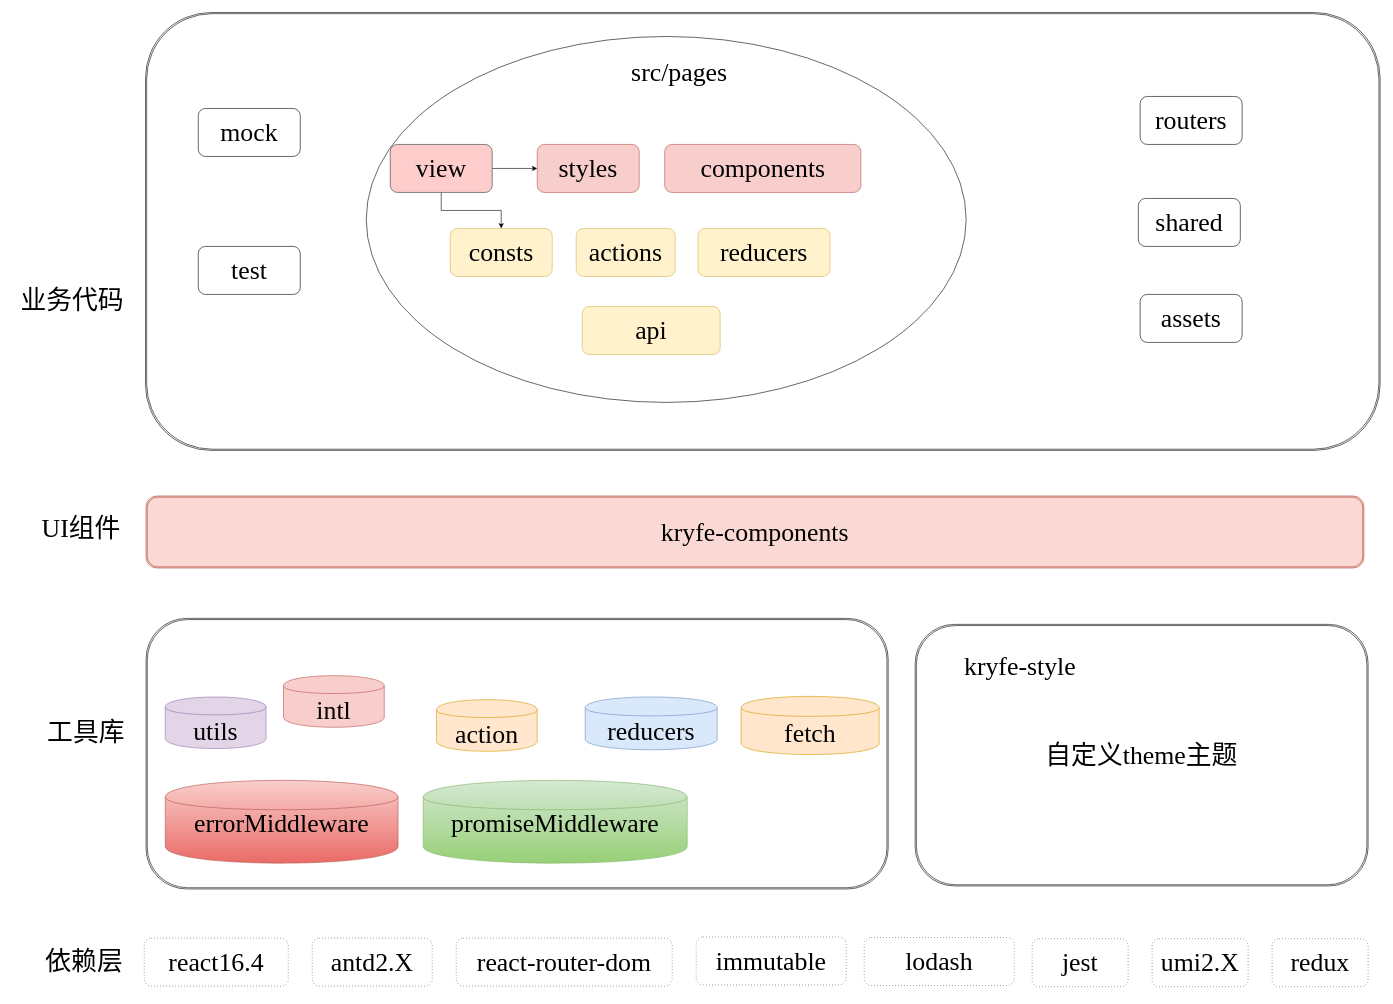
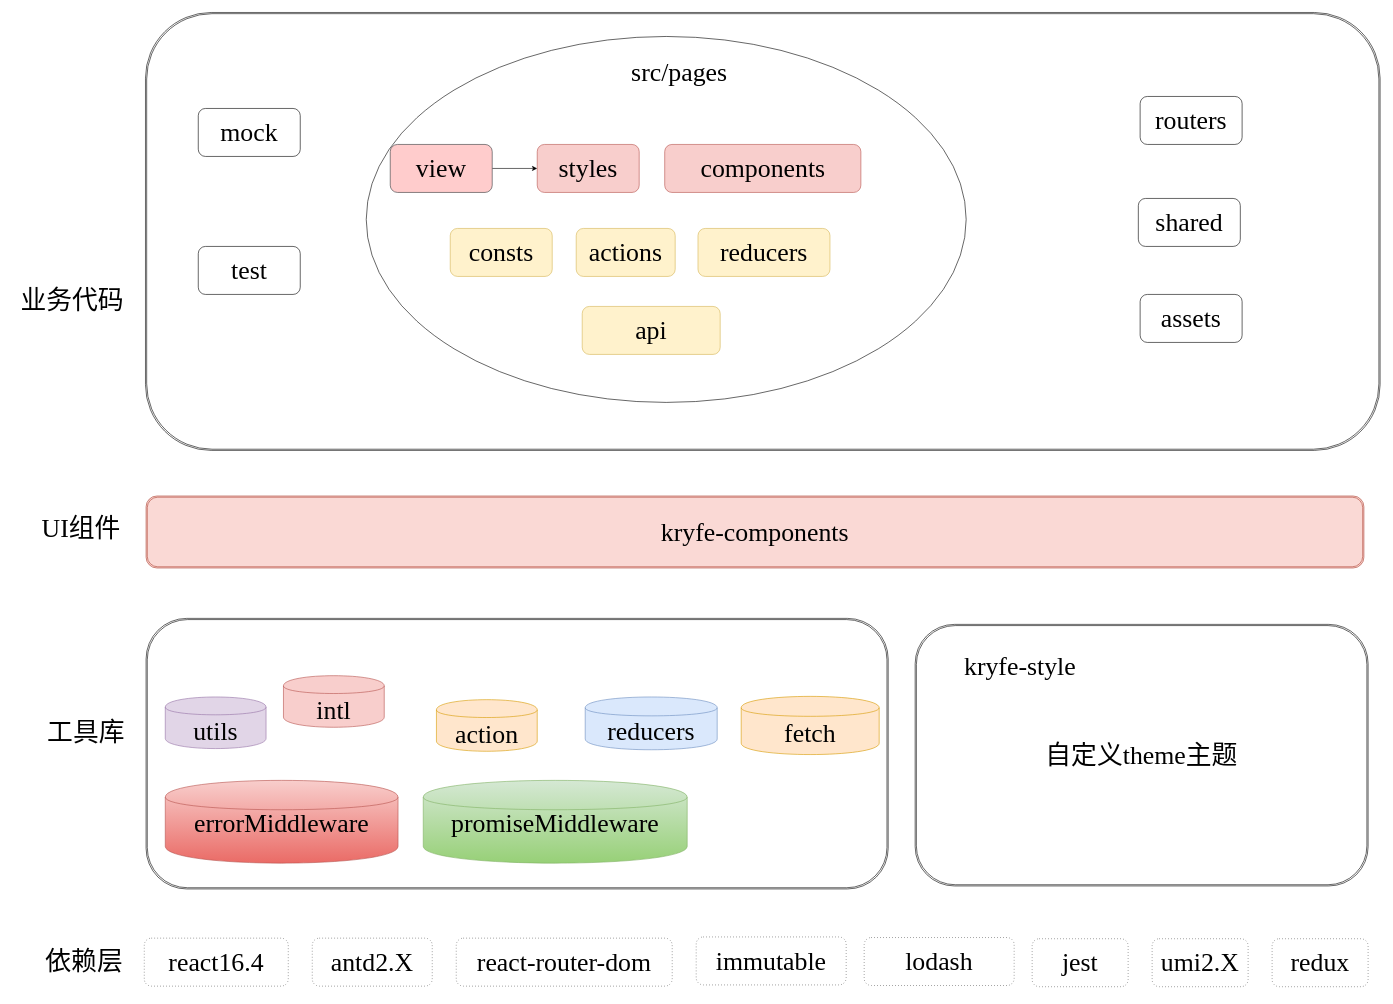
- <mxCell id="29" value="" style="edgeStyle=orthogonalEdgeStyle;rounded=0;orthogonalLoop=1;jettySize=auto;html=1;fontFamily=Comic Sans MS;fontSize=43;fontColor=#FAFFFD;" parent="1" source="31" target="35" edge="1"><mxGeometry relative="1" as="geometry" /></mxCell>
